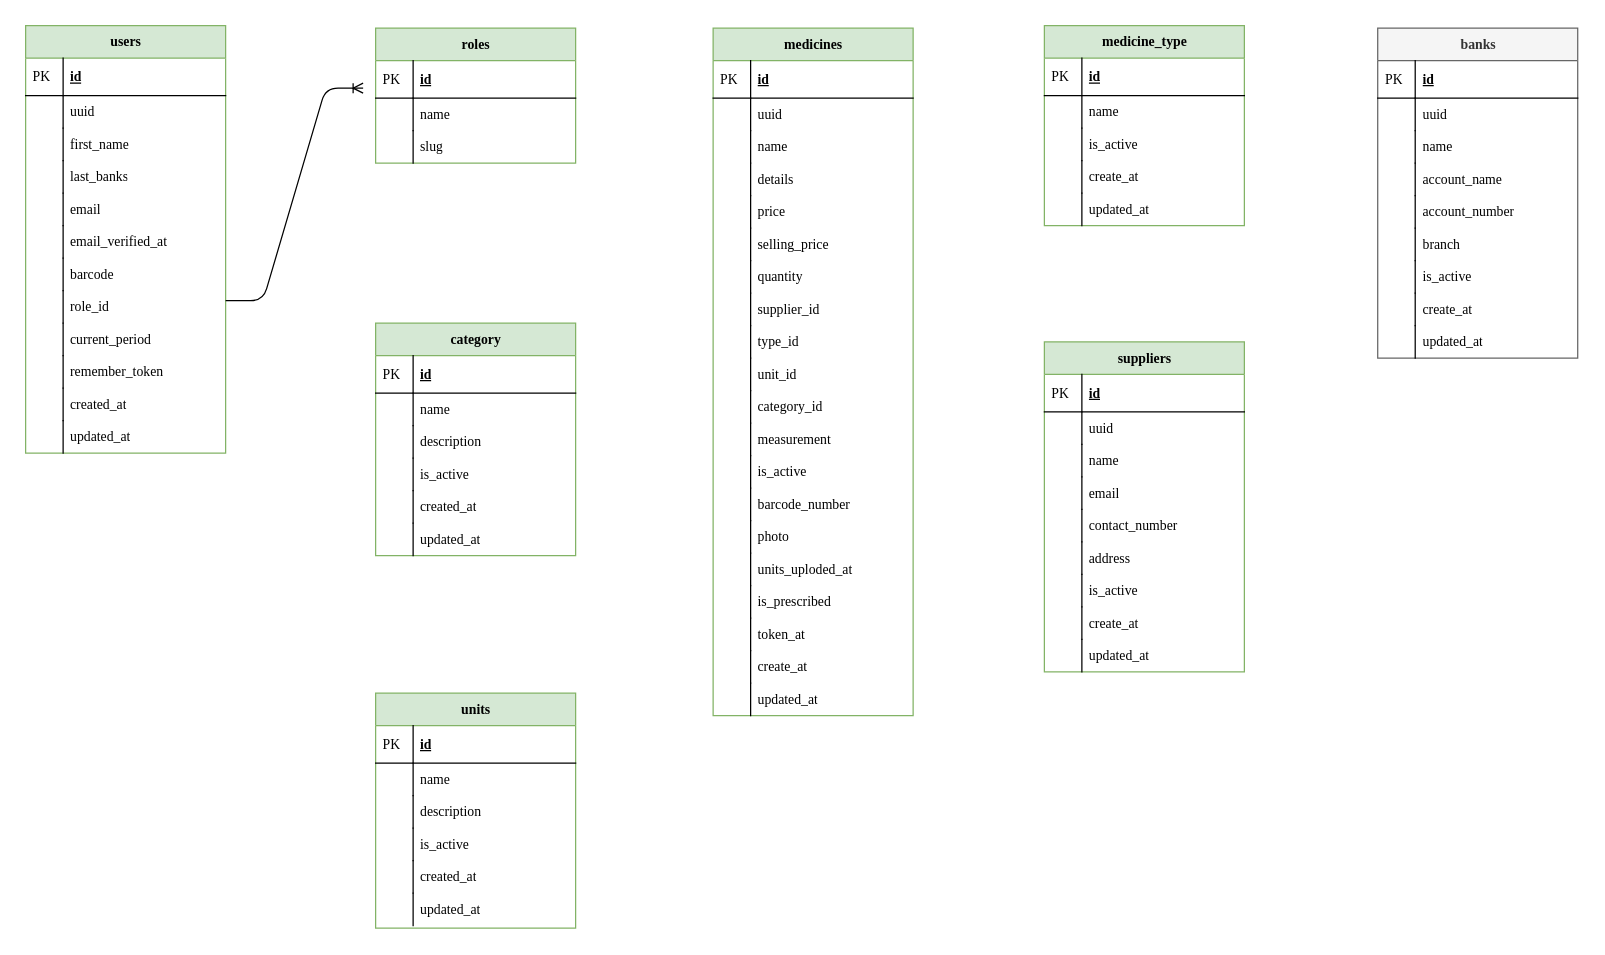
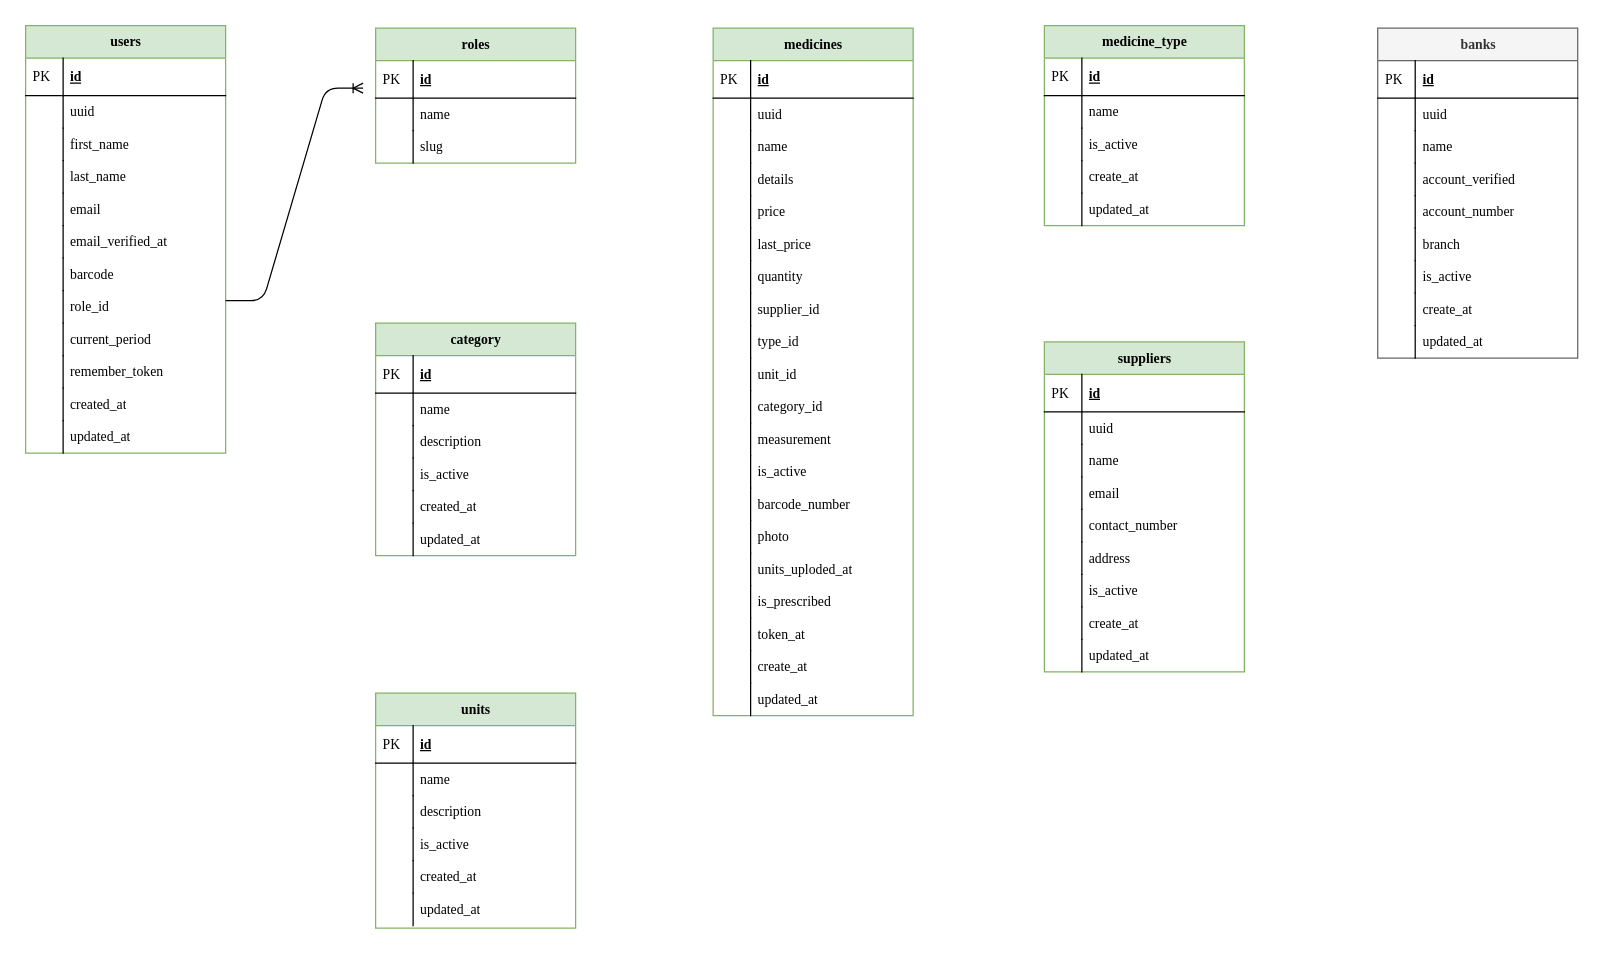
- <mxCell id="9" value="last_banks" style="shape=partialRectangle;top=0;left=0;right=0;bottom=0;html=1;align=left;verticalAlign=top;fillColor=none;spacingLeft=34;spacingRight=4;whiteSpace=wrap;overflow=hidden;rotatable=0;points=[[0,0.5],[1,0.5]];portConstraint=eastwest;dropTarget=0;fontFamily=Verdana;fontSize=11;" parent="2" vertex="1"><mxGeometry y="108" width="160" height="26" as="geometry" /></mxCell>
+ <mxCell id="9" value="last_name" style="shape=partialRectangle;top=0;left=0;right=0;bottom=0;html=1;align=left;verticalAlign=top;fillColor=none;spacingLeft=34;spacingRight=4;whiteSpace=wrap;overflow=hidden;rotatable=0;points=[[0,0.5],[1,0.5]];portConstraint=eastwest;dropTarget=0;fontFamily=Verdana;fontSize=11;" parent="2" vertex="1"><mxGeometry y="108" width="160" height="26" as="geometry" /></mxCell>
- <mxCell id="139" value="&lt;span style=&quot;font-size: 11px&quot;&gt;account_name&lt;/span&gt;" style="shape=partialRectangle;top=0;left=0;right=0;bottom=0;html=1;align=left;verticalAlign=top;fillColor=none;spacingLeft=34;spacingRight=4;whiteSpace=wrap;overflow=hidden;rotatable=0;points=[[0,0.5],[1,0.5]];portConstraint=eastwest;dropTarget=0;fontFamily=Verdana;fontSize=11;" parent="132" vertex="1"><mxGeometry y="108" width="160" height="26" as="geometry" /></mxCell>
+ <mxCell id="139" value="&lt;span style=&quot;font-size: 11px&quot;&gt;account_verified&lt;/span&gt;" style="shape=partialRectangle;top=0;left=0;right=0;bottom=0;html=1;align=left;verticalAlign=top;fillColor=none;spacingLeft=34;spacingRight=4;whiteSpace=wrap;overflow=hidden;rotatable=0;points=[[0,0.5],[1,0.5]];portConstraint=eastwest;dropTarget=0;fontFamily=Verdana;fontSize=11;" parent="132" vertex="1"><mxGeometry y="108" width="160" height="26" as="geometry" /></mxCell>
- <mxCell id="46" value="selling_price" style="shape=partialRectangle;top=0;left=0;right=0;bottom=0;html=1;align=left;verticalAlign=top;fillColor=none;spacingLeft=34;spacingRight=4;whiteSpace=wrap;overflow=hidden;rotatable=0;points=[[0,0.5],[1,0.5]];portConstraint=eastwest;dropTarget=0;fontFamily=Verdana;fontSize=11;" vertex="1" parent="35"><mxGeometry y="160" width="160" height="26" as="geometry" /></mxCell>
+ <mxCell id="46" value="last_price" style="shape=partialRectangle;top=0;left=0;right=0;bottom=0;html=1;align=left;verticalAlign=top;fillColor=none;spacingLeft=34;spacingRight=4;whiteSpace=wrap;overflow=hidden;rotatable=0;points=[[0,0.5],[1,0.5]];portConstraint=eastwest;dropTarget=0;fontFamily=Verdana;fontSize=11;" vertex="1" parent="35"><mxGeometry y="160" width="160" height="26" as="geometry" /></mxCell>
